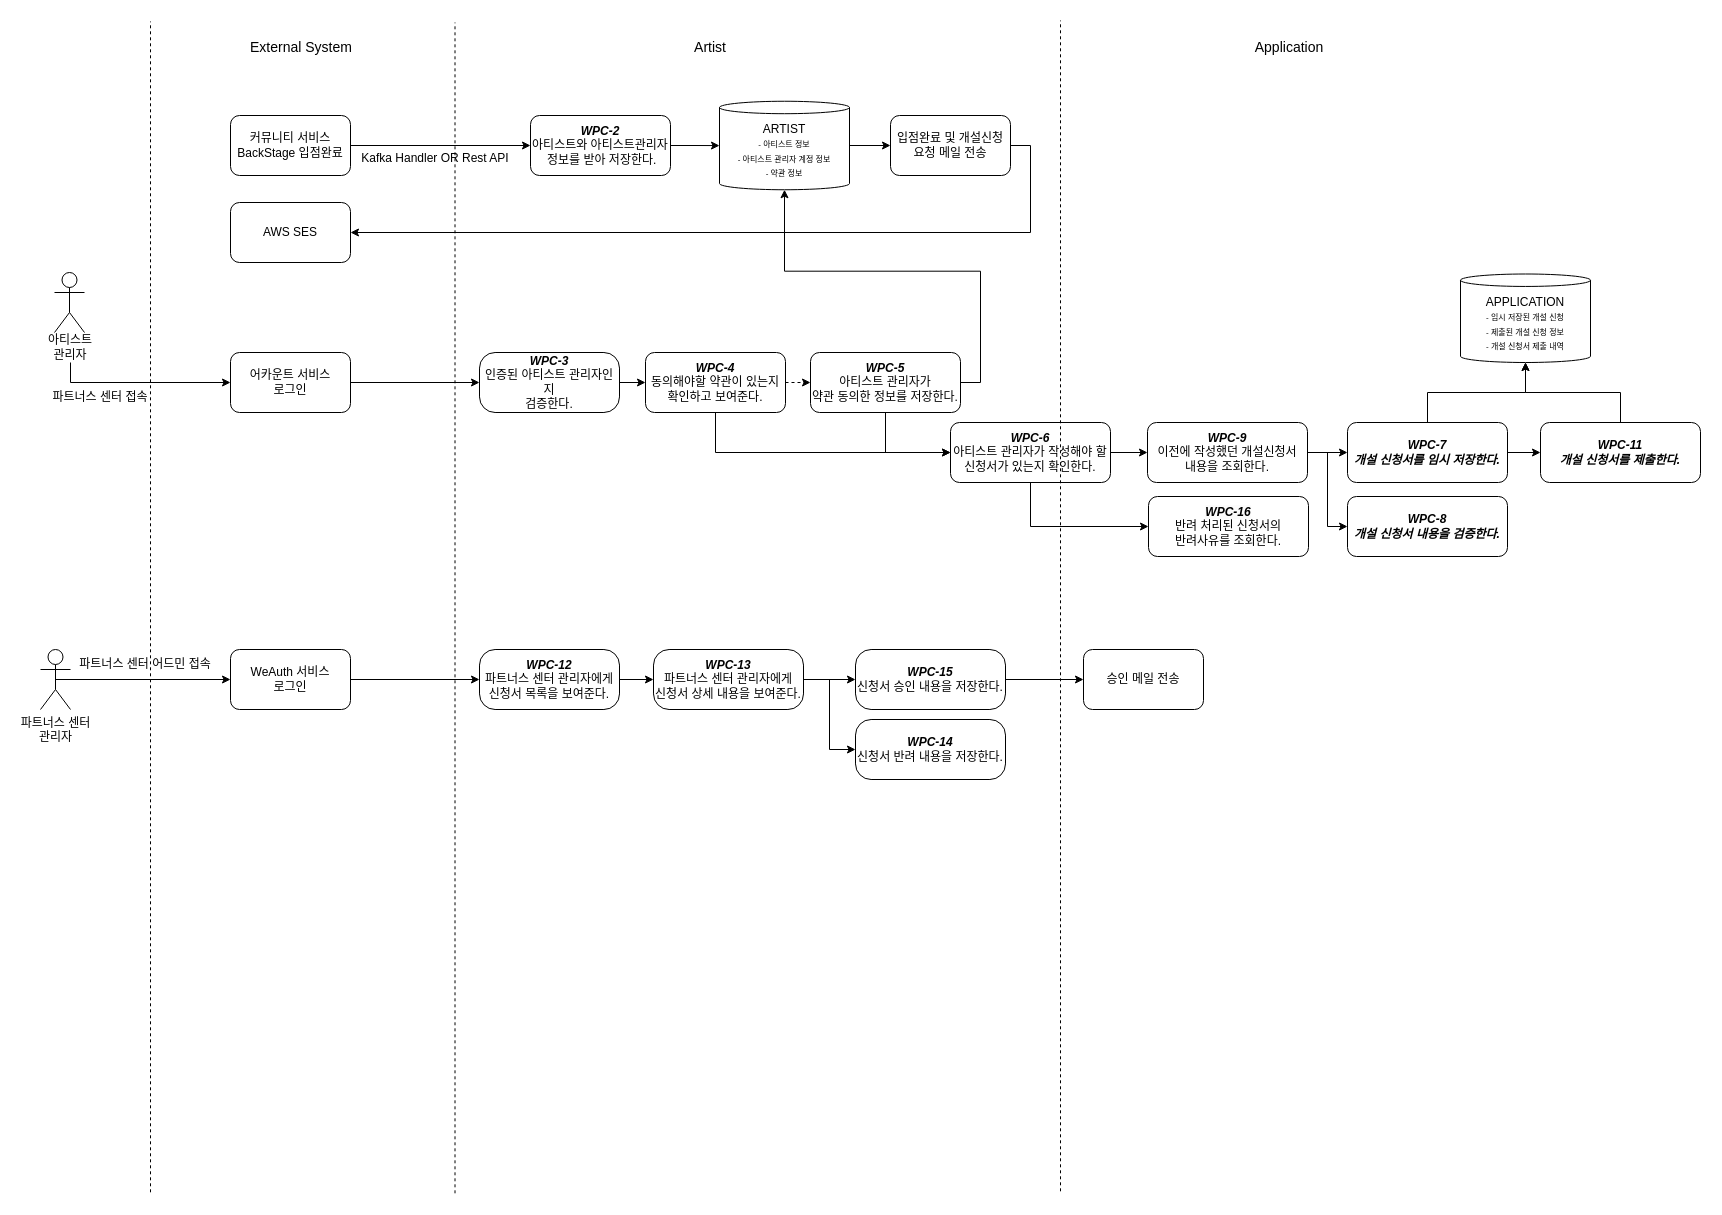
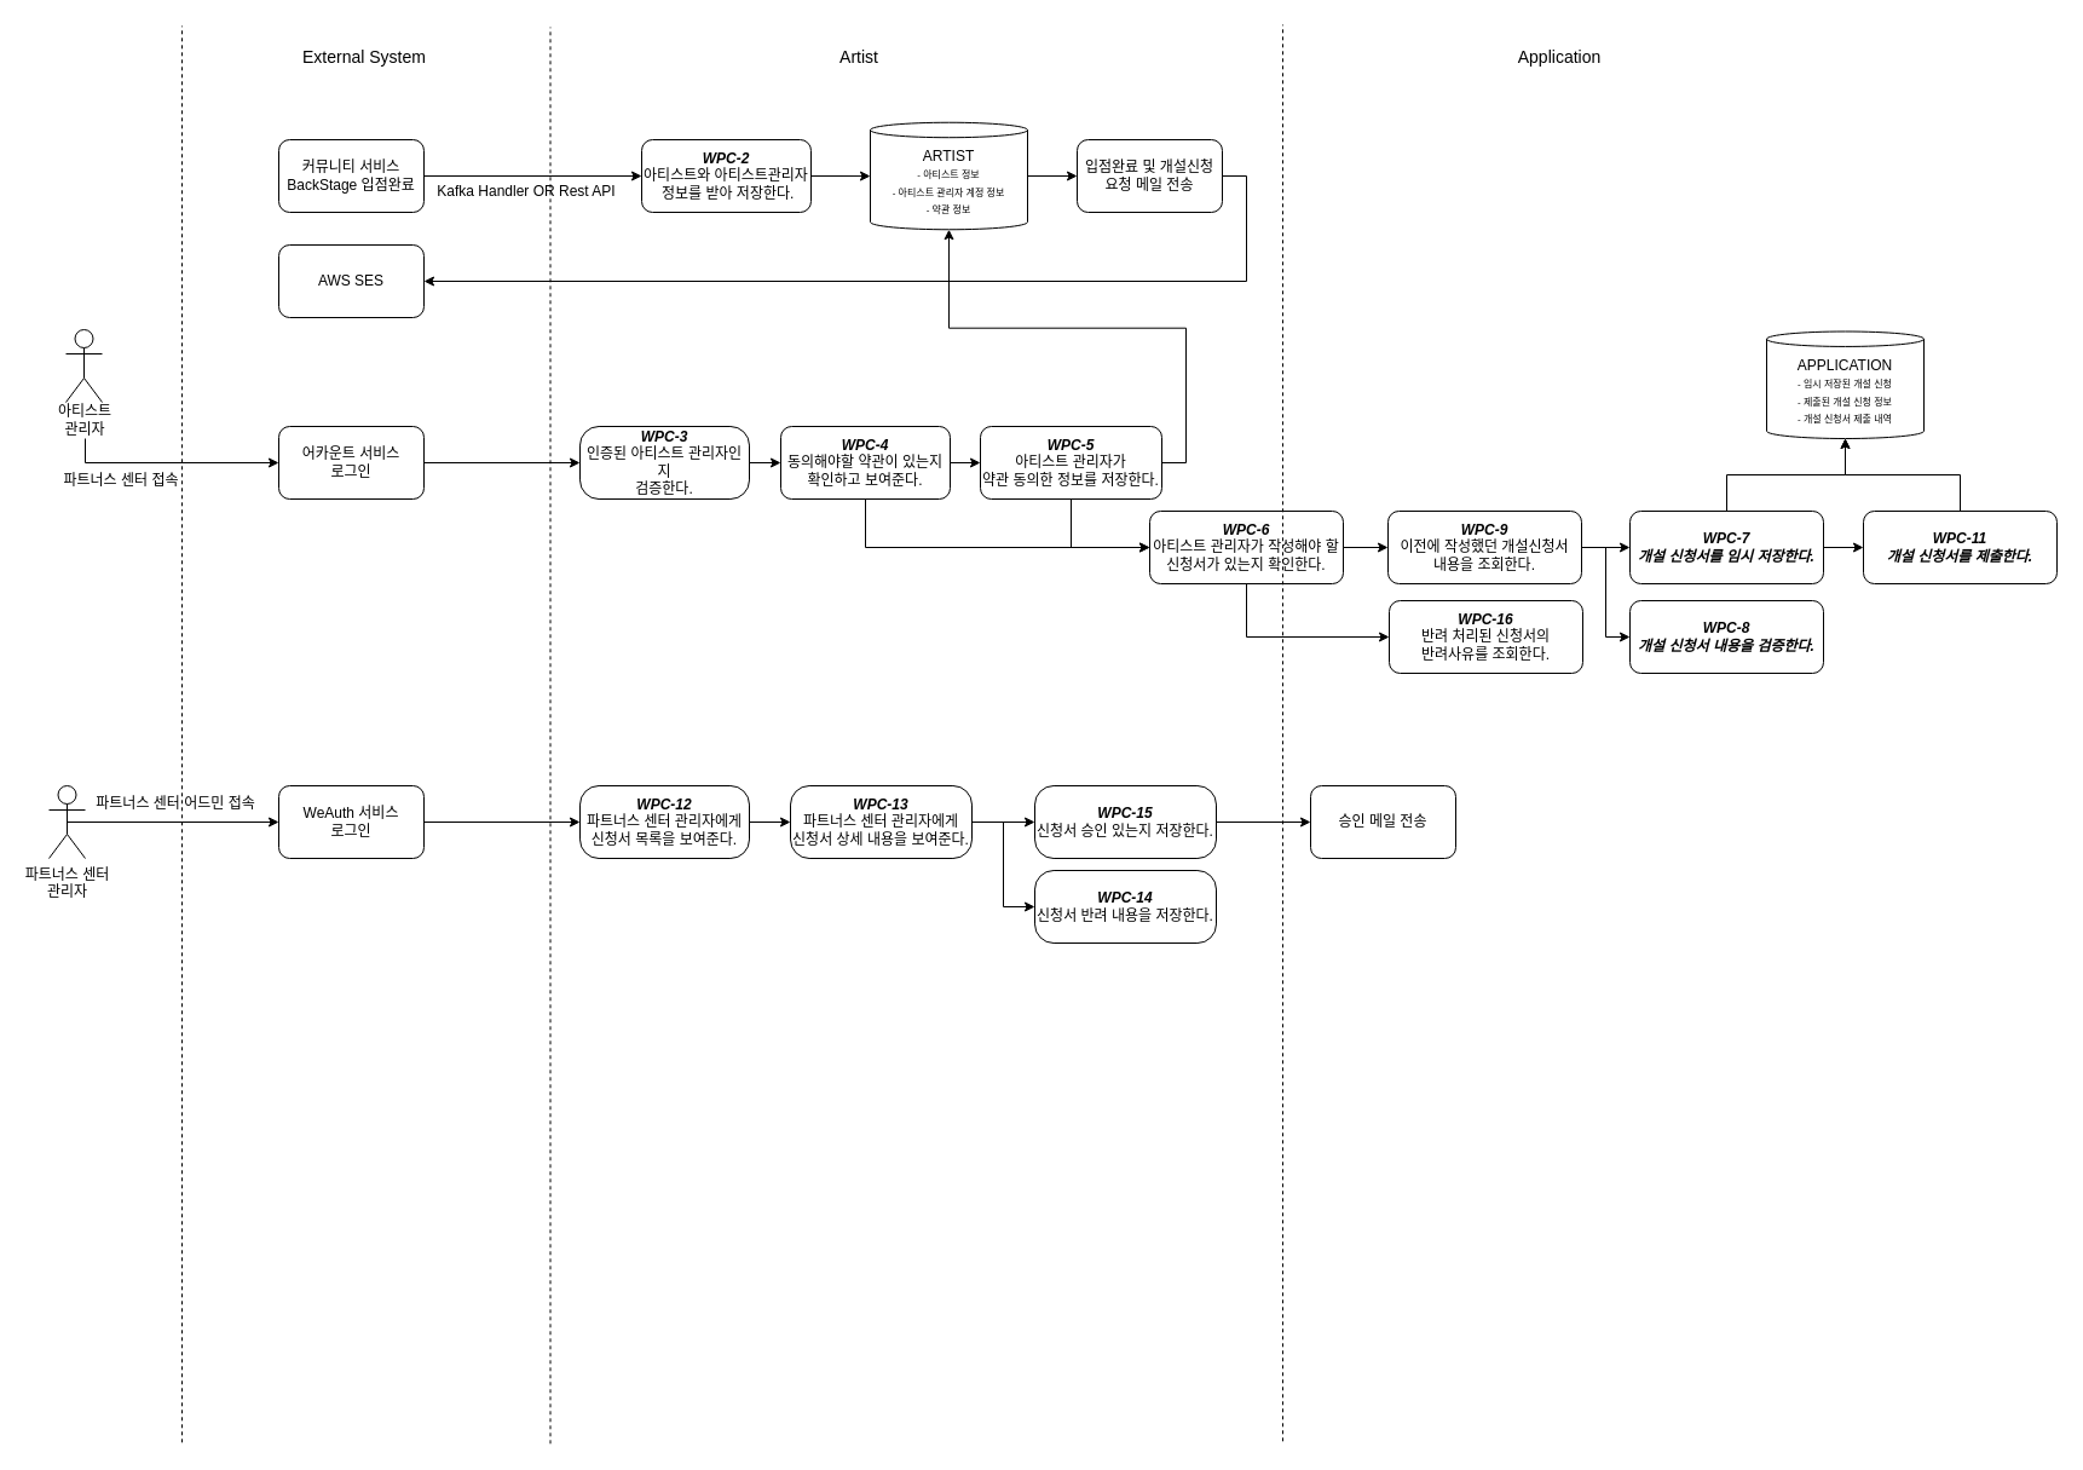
- <mxCell id="24" style="edgeStyle=orthogonalEdgeStyle;rounded=0;orthogonalLoop=1;jettySize=auto;html=1;exitX=1;exitY=0.5;exitDx=0;exitDy=0;entryX=0;entryY=0.5;entryDx=0;entryDy=0;dashed=1;" edge="1" parent="1" source="26" target="29"><mxGeometry relative="1" as="geometry" /></mxCell>
+ <mxCell id="24" style="edgeStyle=orthogonalEdgeStyle;rounded=0;orthogonalLoop=1;jettySize=auto;html=1;exitX=1;exitY=0.5;exitDx=0;exitDy=0;entryX=0;entryY=0.5;entryDx=0;entryDy=0;" edge="1" parent="1" source="26" target="29"><mxGeometry relative="1" as="geometry" /></mxCell>
- <mxCell id="55" value="&lt;b&gt;&lt;i&gt;WPC-15&lt;br&gt;&lt;/i&gt;&lt;/b&gt;신청서 승인 내용을 저장한다." style="rounded=1;whiteSpace=wrap;html=1;arcSize=26;" vertex="1" parent="1"><mxGeometry x="855" y="649" width="150" height="60" as="geometry" /></mxCell>
+ <mxCell id="55" value="&lt;b&gt;&lt;i&gt;WPC-15&lt;br&gt;&lt;/i&gt;&lt;/b&gt;신청서 승인 있는지 저장한다." style="rounded=1;whiteSpace=wrap;html=1;arcSize=26;" vertex="1" parent="1"><mxGeometry x="855" y="649" width="150" height="60" as="geometry" /></mxCell>
